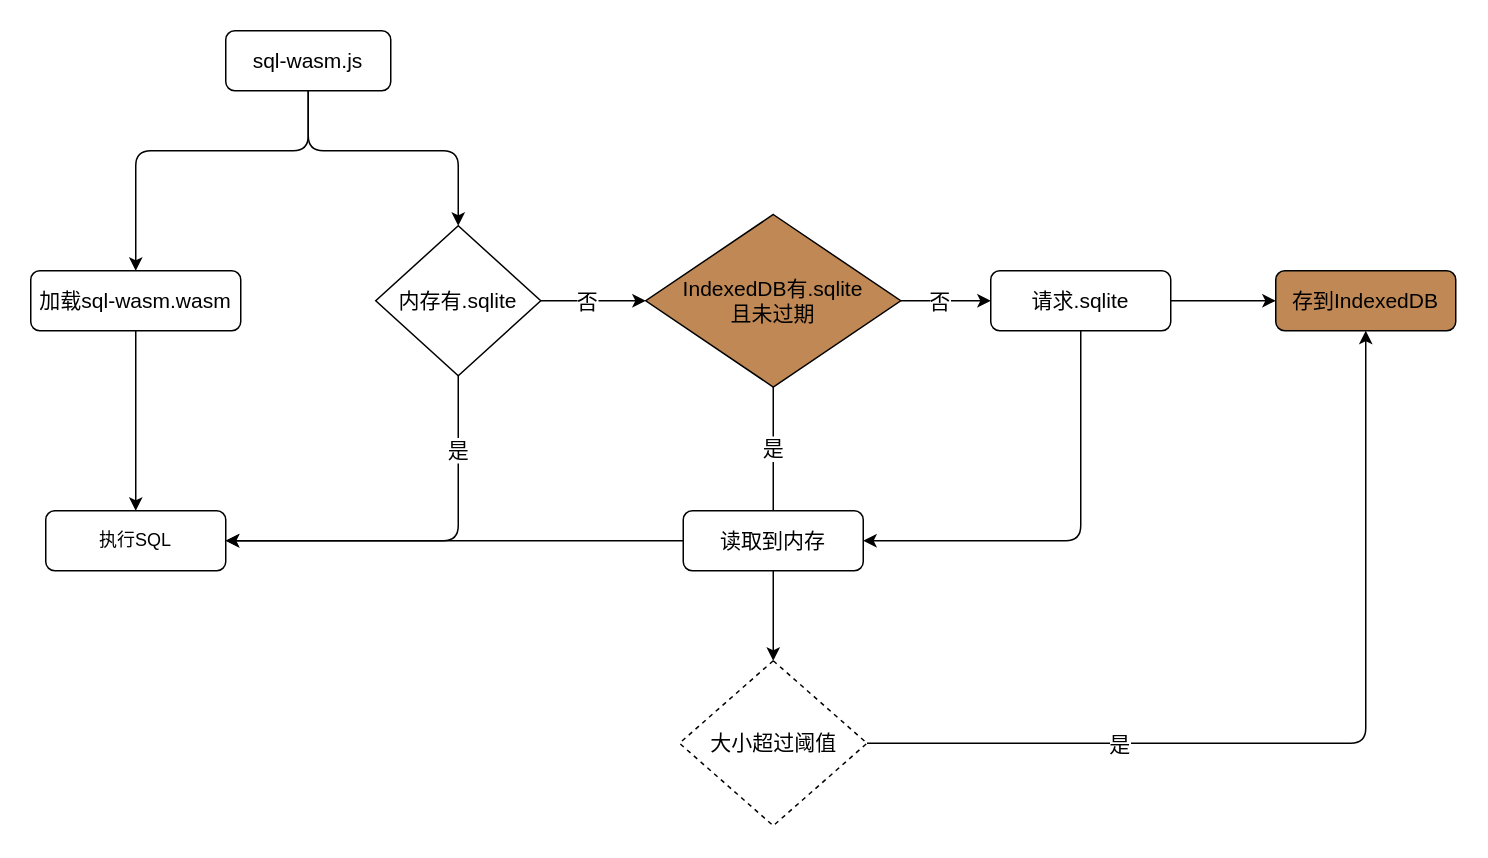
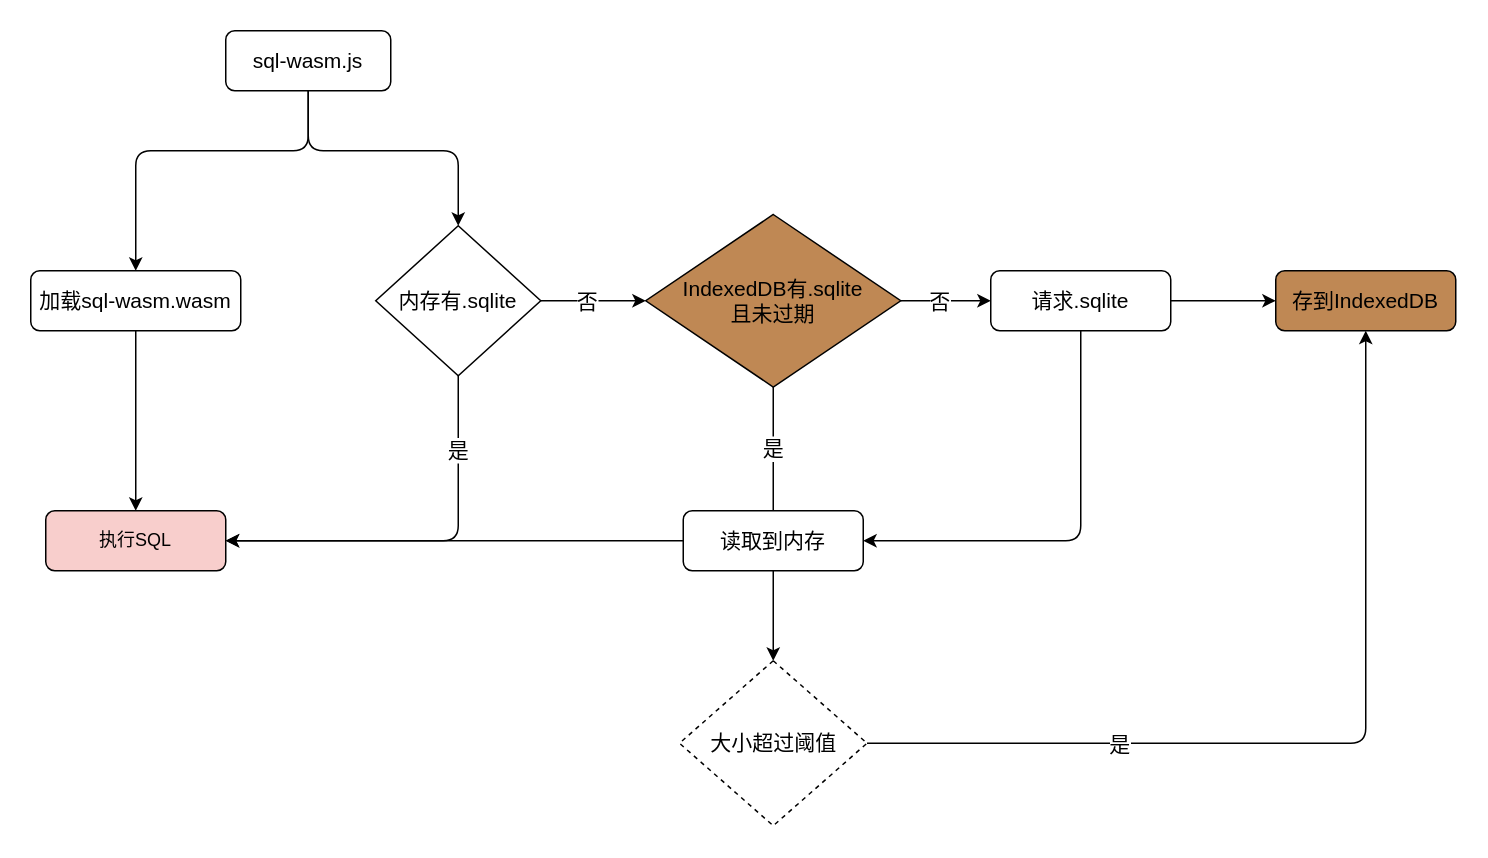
- <mxCell id="12" value="执行SQL" style="whiteSpace=wrap;html=1;rounded=1;" parent="1" vertex="1"><mxGeometry x="30" y="340" width="120" height="40" as="geometry" /></mxCell>
+ <mxCell id="12" value="执行SQL" style="whiteSpace=wrap;html=1;rounded=1;fillColor=#f8cecc;" parent="1" vertex="1"><mxGeometry x="30" y="340" width="120" height="40" as="geometry" /></mxCell>
